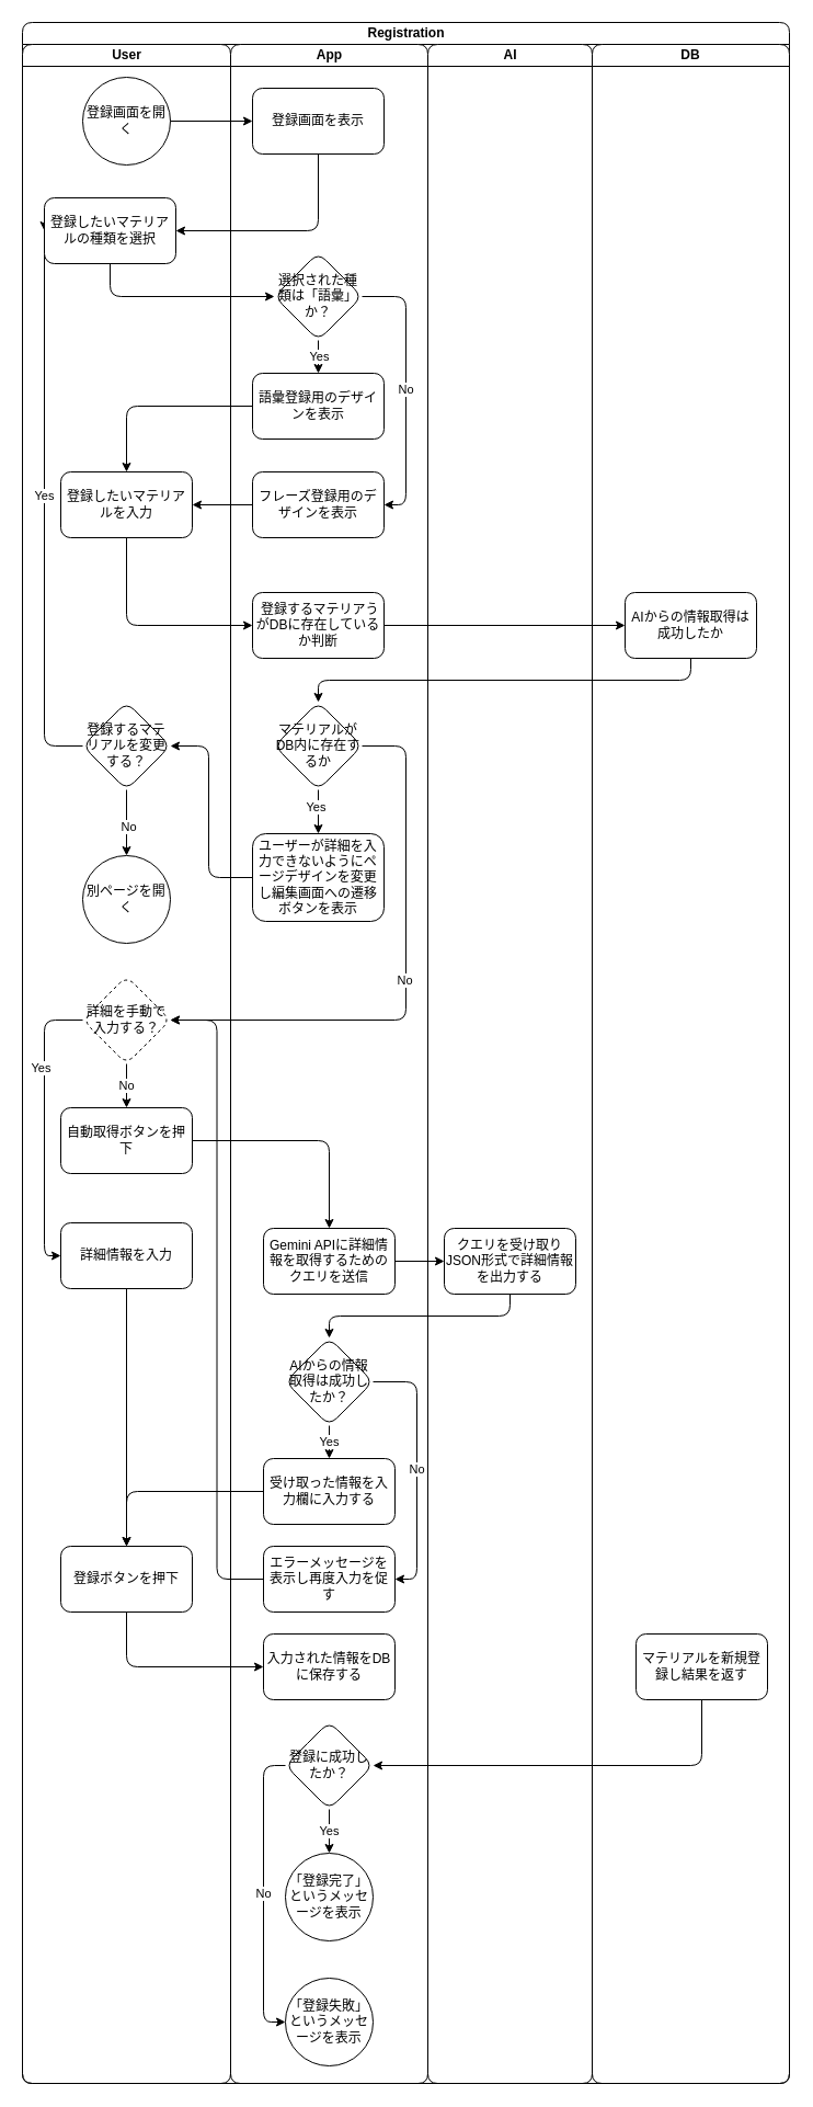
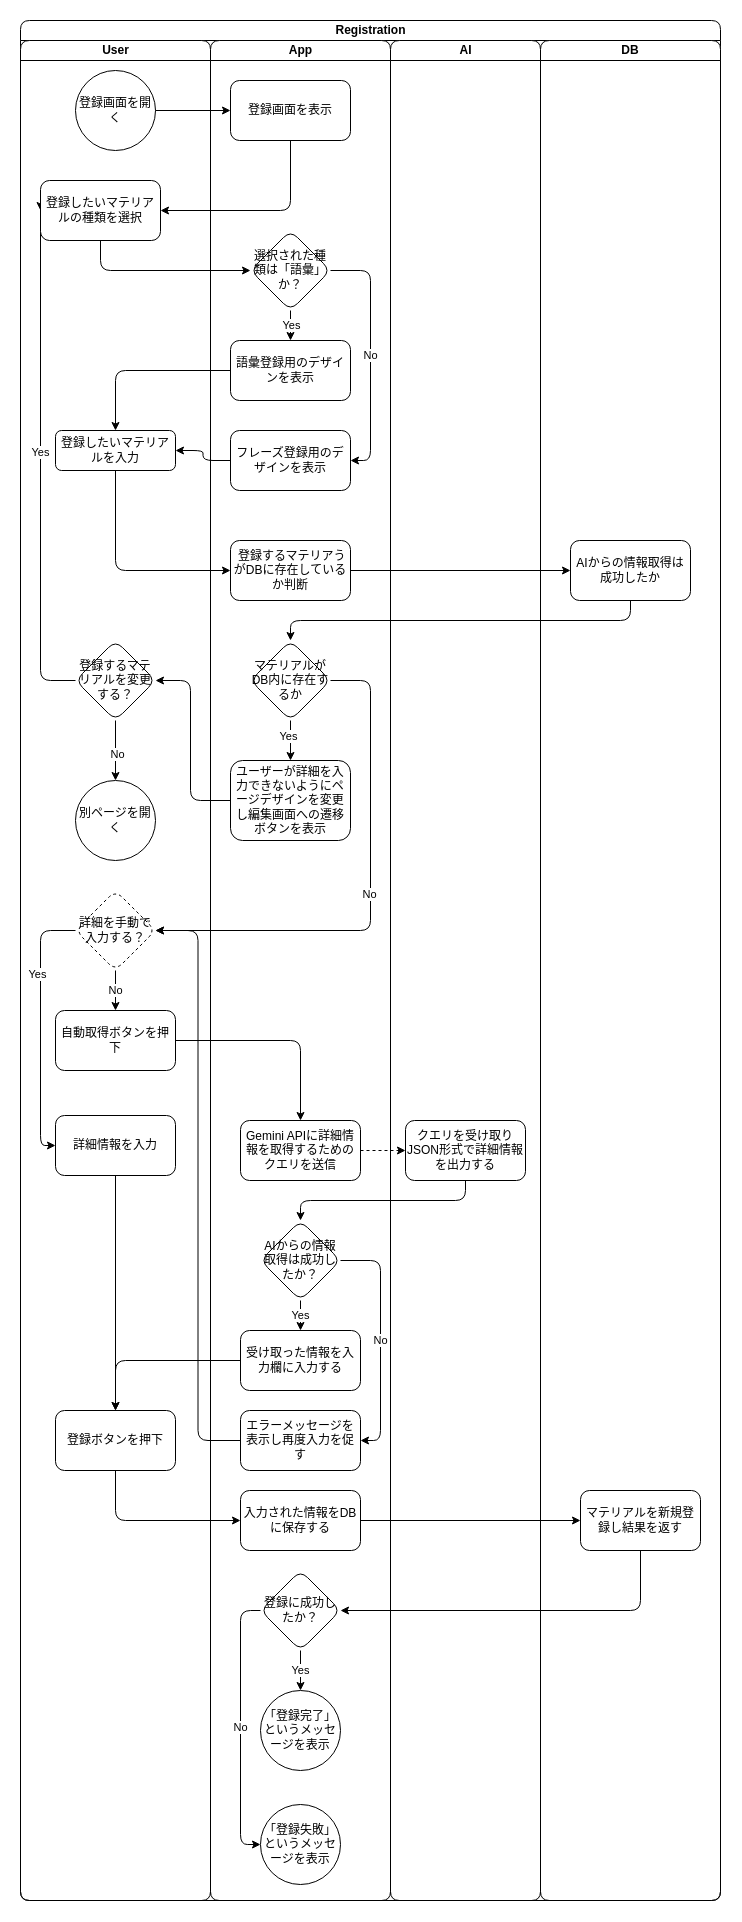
- <mxCell id="6" value="登録したいマテリアルを入力" style="whiteSpace=wrap;html=1;rounded=1;" parent="3" vertex="1"><mxGeometry x="35" y="390" width="120" height="60" as="geometry" /></mxCell>
+ <mxCell id="6" value="登録したいマテリアルを入力" style="whiteSpace=wrap;html=1;rounded=1;" parent="3" vertex="1"><mxGeometry x="35" y="390" width="120" height="40" as="geometry" /></mxCell>
- <mxCell id="68" style="edgeStyle=orthogonalEdgeStyle;rounded=1;orthogonalLoop=1;jettySize=auto;html=1;exitX=1;exitY=0.5;exitDx=0;exitDy=0;" parent="1" source="67" target="45" edge="1"><mxGeometry relative="1" as="geometry" /></mxCell>
+ <mxCell id="68" style="edgeStyle=orthogonalEdgeStyle;rounded=1;orthogonalLoop=1;jettySize=auto;html=1;exitX=1;exitY=0.5;exitDx=0;exitDy=0;dashed=1;" parent="1" source="67" target="45" edge="1"><mxGeometry relative="1" as="geometry" /></mxCell>
+ <mxCell id="62" style="edgeStyle=orthogonalEdgeStyle;rounded=1;orthogonalLoop=1;jettySize=auto;html=1;exitX=1;exitY=0.5;exitDx=0;exitDy=0;" parent="2" source="39" target="52" edge="1"><mxGeometry relative="1" as="geometry" /></mxCell>
